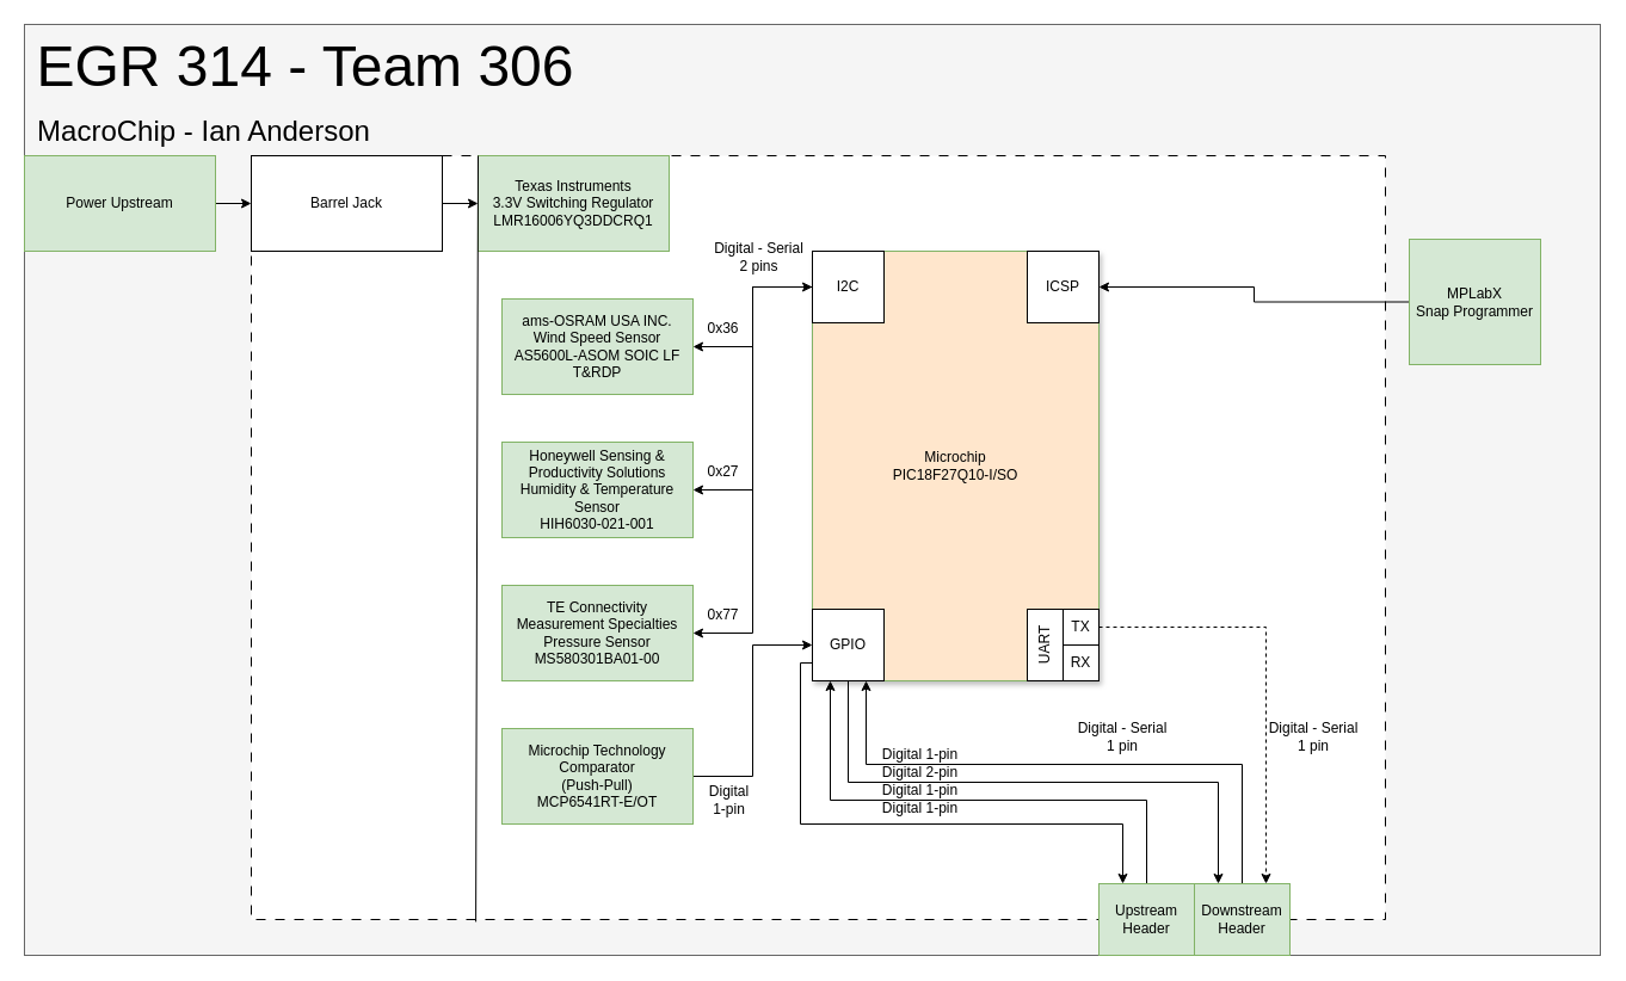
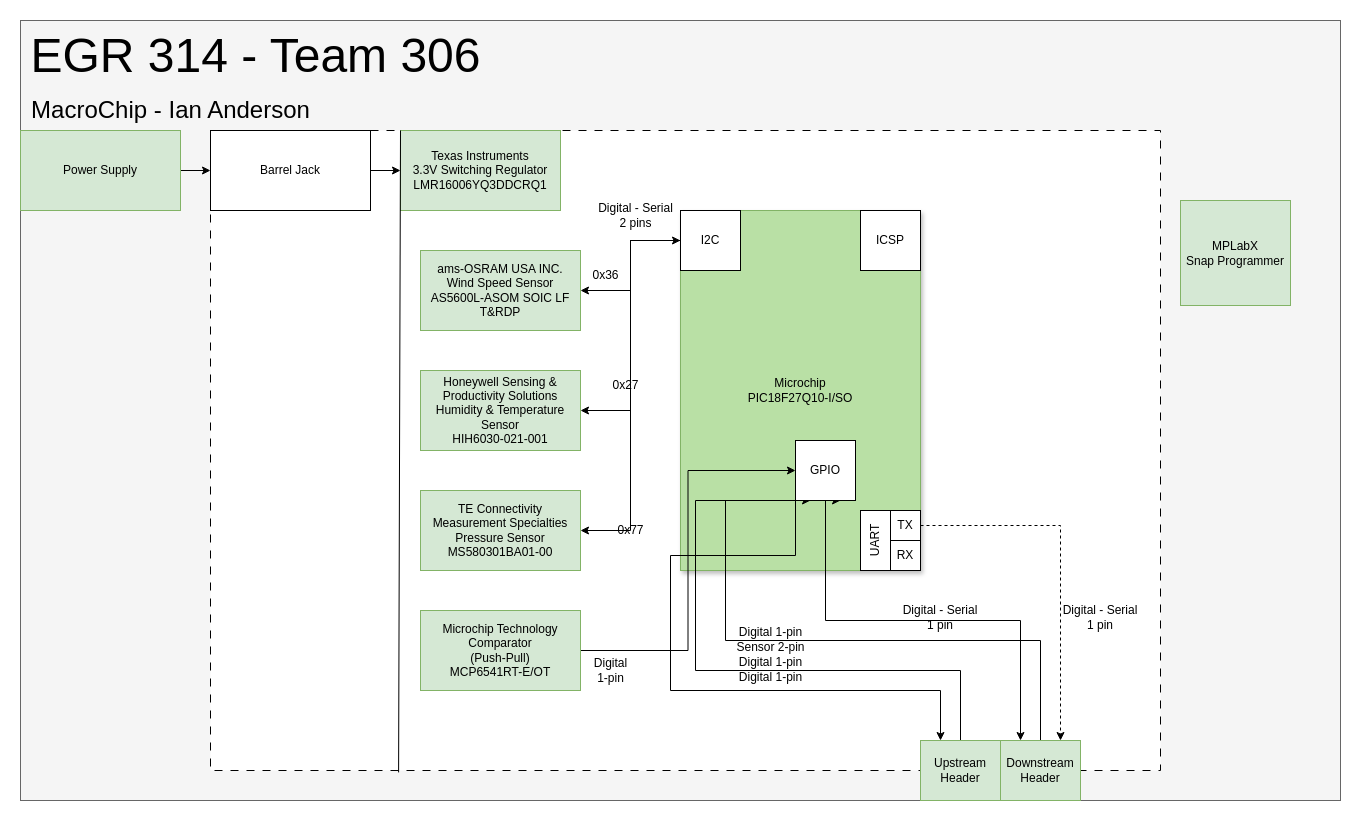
- <mxCell id="22" value="Power Upstream" style="rounded=1;whiteSpace=wrap;html=1;fillColor=#d5e8d4;strokeColor=#82b366;arcSize=0;" parent="1" vertex="1"><mxGeometry x="20" y="130" width="160" height="80" as="geometry" /></mxCell>
+ <mxCell id="22" value="Power Supply" style="rounded=1;whiteSpace=wrap;html=1;fillColor=#d5e8d4;strokeColor=#82b366;arcSize=0;" parent="1" vertex="1"><mxGeometry x="20" y="130" width="160" height="80" as="geometry" /></mxCell>
- <mxCell id="17" style="edgeStyle=orthogonalEdgeStyle;rounded=0;orthogonalLoop=1;jettySize=auto;html=1;exitX=0;exitY=0.5;exitDx=0;exitDy=0;" parent="1" source="18" target="9" edge="1"><mxGeometry relative="1" as="geometry" /></mxCell>
- <mxCell id="5" value="&lt;div&gt;&lt;div&gt;&lt;span style=&quot;background-color: transparent; color: light-dark(rgb(0, 0, 0), rgb(255, 255, 255));&quot;&gt;Microchip&lt;/span&gt;&lt;/div&gt;&lt;div&gt;&lt;span style=&quot;background-color: transparent; color: light-dark(rgb(0, 0, 0), rgb(255, 255, 255));&quot;&gt;PIC18F27Q10-I/SO&lt;/span&gt;&lt;/div&gt;&lt;/div&gt;" style="rounded=1;whiteSpace=wrap;html=1;arcSize=0;fillColor=#ffe6cc;strokeColor=#82b366;shadow=1;fillStyle=auto;" parent="1" vertex="1"><mxGeometry x="680" y="210" width="240" height="360" as="geometry" /></mxCell>
+ <mxCell id="5" value="&lt;div&gt;&lt;div&gt;&lt;span style=&quot;background-color: transparent; color: light-dark(rgb(0, 0, 0), rgb(255, 255, 255));&quot;&gt;Microchip&lt;/span&gt;&lt;/div&gt;&lt;div&gt;&lt;span style=&quot;background-color: transparent; color: light-dark(rgb(0, 0, 0), rgb(255, 255, 255));&quot;&gt;PIC18F27Q10-I/SO&lt;/span&gt;&lt;/div&gt;&lt;/div&gt;" style="rounded=1;whiteSpace=wrap;html=1;arcSize=0;fillColor=#B9E0A5;strokeColor=#82b366;shadow=1;fillStyle=auto;" parent="1" vertex="1"><mxGeometry x="680" y="210" width="240" height="360" as="geometry" /></mxCell>
- <mxCell id="46" value="0x27" style="text;html=1;align=center;verticalAlign=middle;resizable=0;points=[];autosize=1;strokeColor=none;fillColor=none;" parent="1" vertex="1"><mxGeometry x="580" y="380" width="50" height="30" as="geometry" /></mxCell>
+ <mxCell id="46" value="0x27" style="text;html=1;align=center;verticalAlign=middle;resizable=0;points=[];autosize=1;strokeColor=none;fillColor=none;" parent="1" vertex="1"><mxGeometry x="600" y="370" width="50" height="30" as="geometry" /></mxCell>
- <mxCell id="48" value="0x77" style="text;html=1;align=center;verticalAlign=middle;resizable=0;points=[];autosize=1;strokeColor=none;fillColor=none;" parent="1" vertex="1"><mxGeometry x="580" y="500" width="50" height="30" as="geometry" /></mxCell>
+ <mxCell id="48" value="0x77" style="text;html=1;align=center;verticalAlign=middle;resizable=0;points=[];autosize=1;strokeColor=none;fillColor=none;" parent="1" vertex="1"><mxGeometry x="605" y="515" width="50" height="30" as="geometry" /></mxCell>
- <mxCell id="40" value="GPIO" style="whiteSpace=wrap;html=1;" parent="1" vertex="1"><mxGeometry x="680" y="510" width="60" height="60" as="geometry" /></mxCell>
+ <mxCell id="40" value="GPIO" style="whiteSpace=wrap;html=1;" parent="1" vertex="1"><mxGeometry x="795" y="440" width="60" height="60" as="geometry" /></mxCell>
- <mxCell id="42" value="Digital 2&lt;span style=&quot;background-color: transparent; color: light-dark(rgb(0, 0, 0), rgb(255, 255, 255));&quot;&gt;-pin&lt;/span&gt;" style="text;html=1;align=center;verticalAlign=middle;resizable=0;points=[];autosize=1;strokeColor=none;fillColor=none;" parent="1" vertex="1"><mxGeometry x="725" y="632" width="90" height="30" as="geometry" /></mxCell>
+ <mxCell id="42" value="Sensor 2&lt;span style=&quot;background-color: transparent; color: light-dark(rgb(0, 0, 0), rgb(255, 255, 255));&quot;&gt;-pin&lt;/span&gt;" style="text;html=1;align=center;verticalAlign=middle;resizable=0;points=[];autosize=1;strokeColor=none;fillColor=none;" parent="1" vertex="1"><mxGeometry x="725" y="632" width="90" height="30" as="geometry" /></mxCell>
